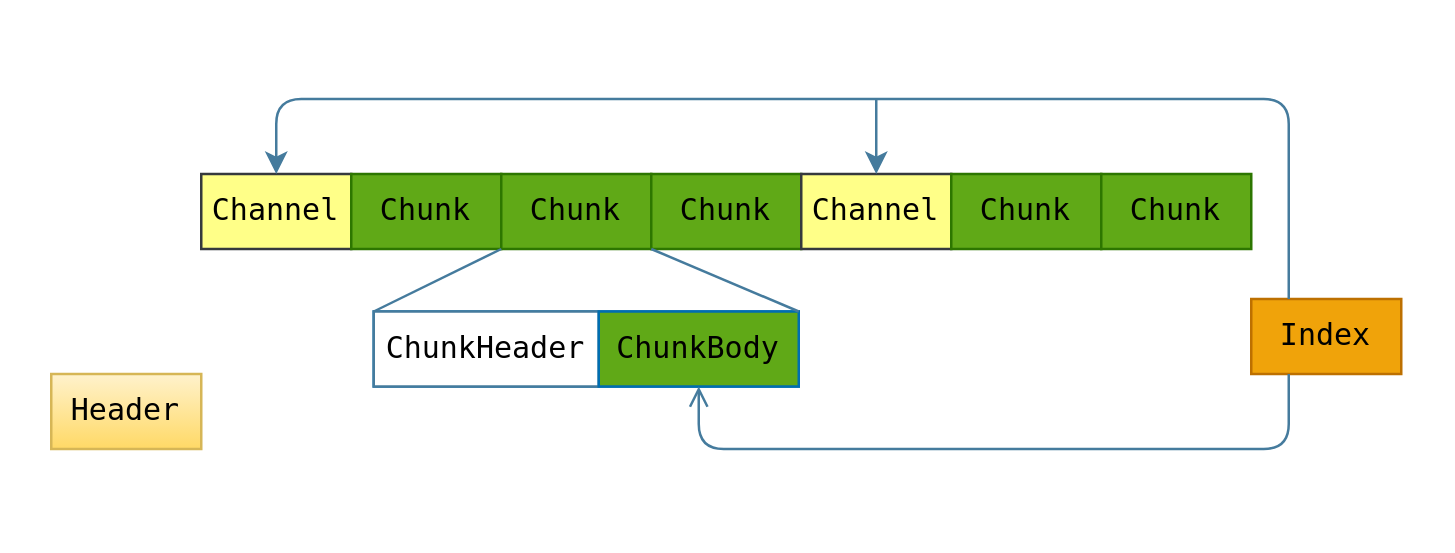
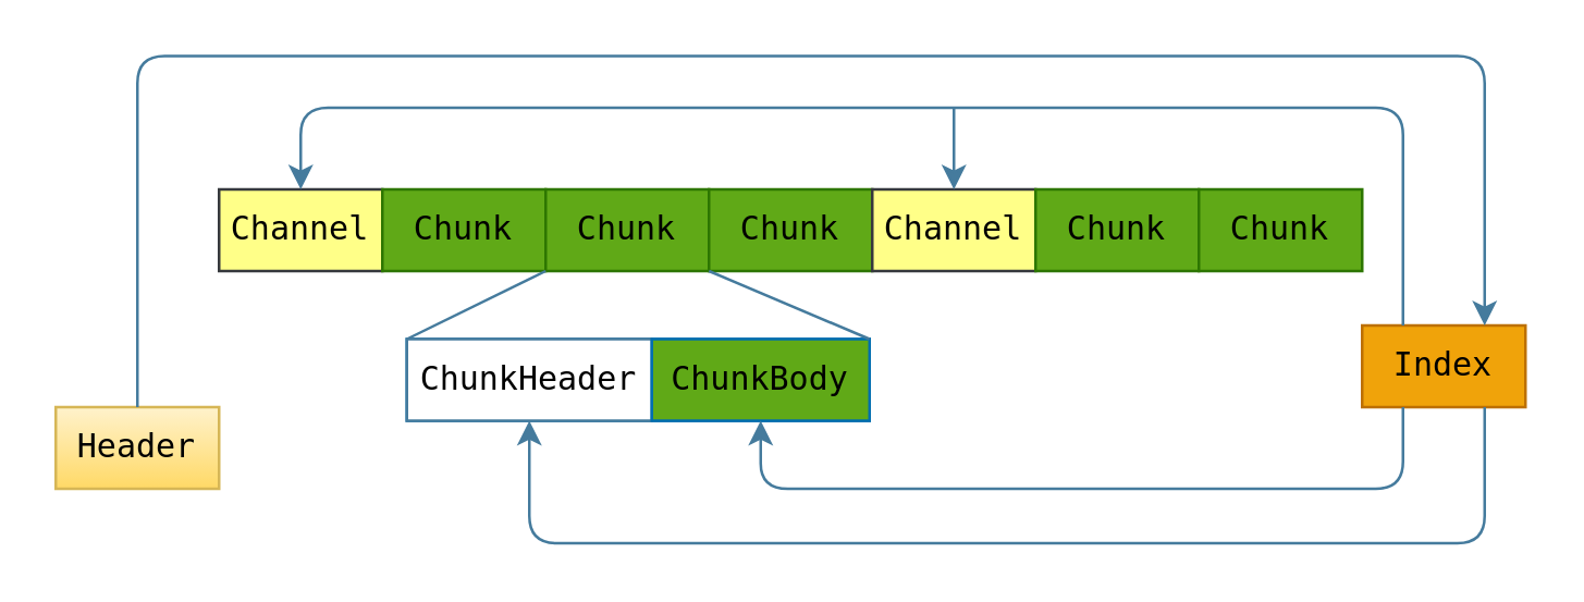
+ <mxCell id="20" value="" style="endArrow=classic;html=1;strokeColor=#457B9D;fillColor=#A8DADC;fontColor=#1D3557;entryX=0.75;entryY=0;entryDx=0;entryDy=0;exitX=0.5;exitY=0;exitDx=0;exitDy=0;" edge="1" parent="1" source="2" target="10"><mxGeometry width="50" height="50" relative="1" as="geometry"><mxPoint x="92" y="-82" as="sourcePoint" /><mxPoint x="309" y="124" as="targetPoint" /><Array as="points"><mxPoint x="50" y="20" /><mxPoint x="545" y="20" /></Array></mxGeometry></mxCell>
- <mxCell id="17" value="" style="endArrow=open;html=1;strokeColor=#457B9D;fillColor=#A8DADC;fontColor=#1D3557;exitX=0.25;exitY=1;exitDx=0;exitDy=0;entryX=0.5;entryY=1;entryDx=0;entryDy=0;" parent="1" source="10" target="13" edge="1"><mxGeometry width="50" height="50" relative="1" as="geometry"><mxPoint x="500" y="169" as="sourcePoint" /><mxPoint x="550" y="119" as="targetPoint" /><Array as="points"><mxPoint x="515" y="179" /><mxPoint x="279" y="179" /></Array></mxGeometry></mxCell>
+ <mxCell id="17" value="" style="endArrow=classic;html=1;strokeColor=#457B9D;fillColor=#A8DADC;fontColor=#1D3557;exitX=0.25;exitY=1;exitDx=0;exitDy=0;entryX=0.5;entryY=1;entryDx=0;entryDy=0;" parent="1" source="10" target="13" edge="1"><mxGeometry width="50" height="50" relative="1" as="geometry"><mxPoint x="500" y="169" as="sourcePoint" /><mxPoint x="550" y="119" as="targetPoint" /><Array as="points"><mxPoint x="515" y="179" /><mxPoint x="279" y="179" /></Array></mxGeometry></mxCell>
+ <mxCell id="16" value="" style="endArrow=classic;html=1;strokeColor=#457B9D;fillColor=#A8DADC;fontColor=#1D3557;exitX=0.75;exitY=1;exitDx=0;exitDy=0;entryX=0.5;entryY=1;entryDx=0;entryDy=0;" parent="1" source="10" target="12" edge="1"><mxGeometry width="50" height="50" relative="1" as="geometry"><mxPoint x="500" y="319" as="sourcePoint" /><mxPoint x="550" y="269" as="targetPoint" /><Array as="points"><mxPoint x="545" y="199" /><mxPoint x="194" y="199" /></Array></mxGeometry></mxCell>
